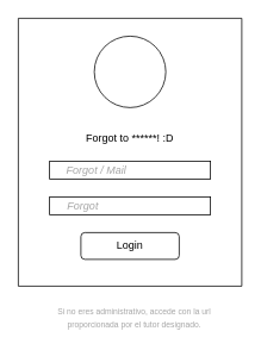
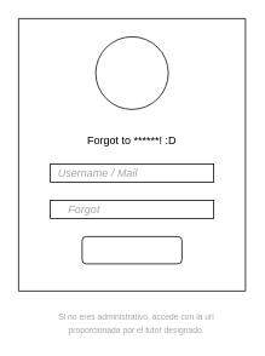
- <mxCell id="9" value="Forgot / Mail" style="text;html=1;align=center;verticalAlign=middle;whiteSpace=wrap;rounded=0;fontStyle=2;fontColor=#A6A6A6;" vertex="1" parent="3"><mxGeometry x="25" y="155" width="125" height="30" as="geometry" /></mxCell>
+ <mxCell id="9" value="Username / Mail" style="text;html=1;align=center;verticalAlign=middle;whiteSpace=wrap;rounded=0;fontStyle=2;fontColor=#A6A6A6;" vertex="1" parent="3"><mxGeometry x="25" y="155" width="125" height="30" as="geometry" /></mxCell>
- <mxCell id="11" value="Login" style="text;html=1;align=center;verticalAlign=middle;whiteSpace=wrap;rounded=0;" vertex="1" parent="3"><mxGeometry x="95" y="240" width="60" height="30" as="geometry" /></mxCell>
